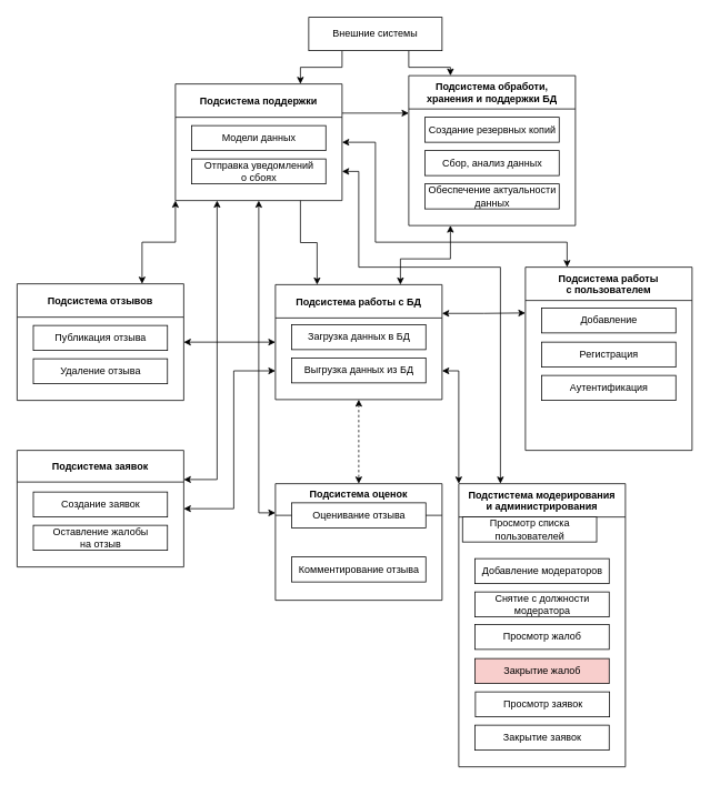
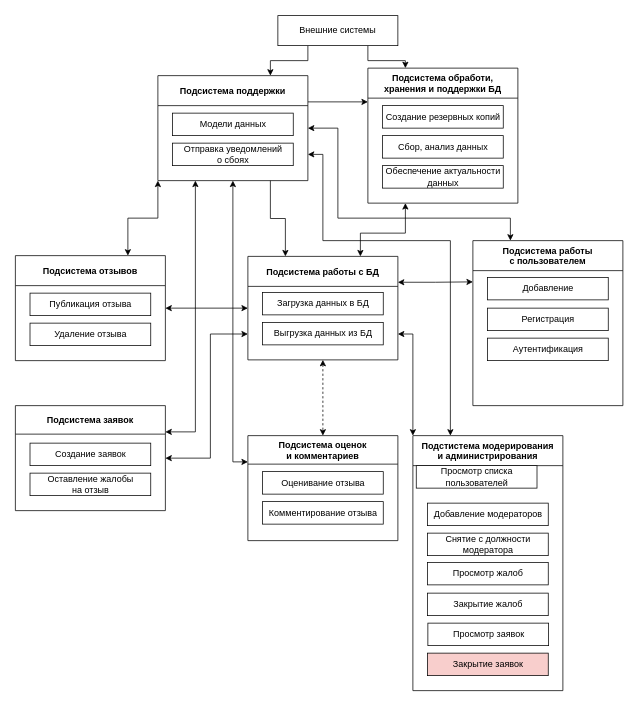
- <mxCell id="13" value="Оценивание отзыва" style="html=1;shadow=0;" vertex="1" parent="12"><mxGeometry x="19.5" y="23" width="161" height="30" as="geometry" /></mxCell>
+ <mxCell id="13" value="Оценивание отзыва" style="html=1;shadow=0;" vertex="1" parent="12"><mxGeometry x="19.5" y="48" width="161" height="30" as="geometry" /></mxCell>
- <mxCell id="31" value="Закрытие жалоб" style="html=1;shadow=0;fillColor=#f8cecc;" vertex="1" parent="26"><mxGeometry x="19.5" y="210" width="161" height="30" as="geometry" /></mxCell>
+ <mxCell id="31" value="Закрытие жалоб" style="html=1;shadow=0;" vertex="1" parent="26"><mxGeometry x="19.5" y="210" width="161" height="30" as="geometry" /></mxCell>
- <mxCell id="32" value="Закрытие заявок" style="html=1;shadow=0;" vertex="1" parent="26"><mxGeometry x="19.5" y="290" width="161" height="30" as="geometry" /></mxCell>
+ <mxCell id="32" value="Закрытие заявок" style="html=1;shadow=0;fillColor=#f8cecc;" vertex="1" parent="26"><mxGeometry x="19.5" y="290" width="161" height="30" as="geometry" /></mxCell>
